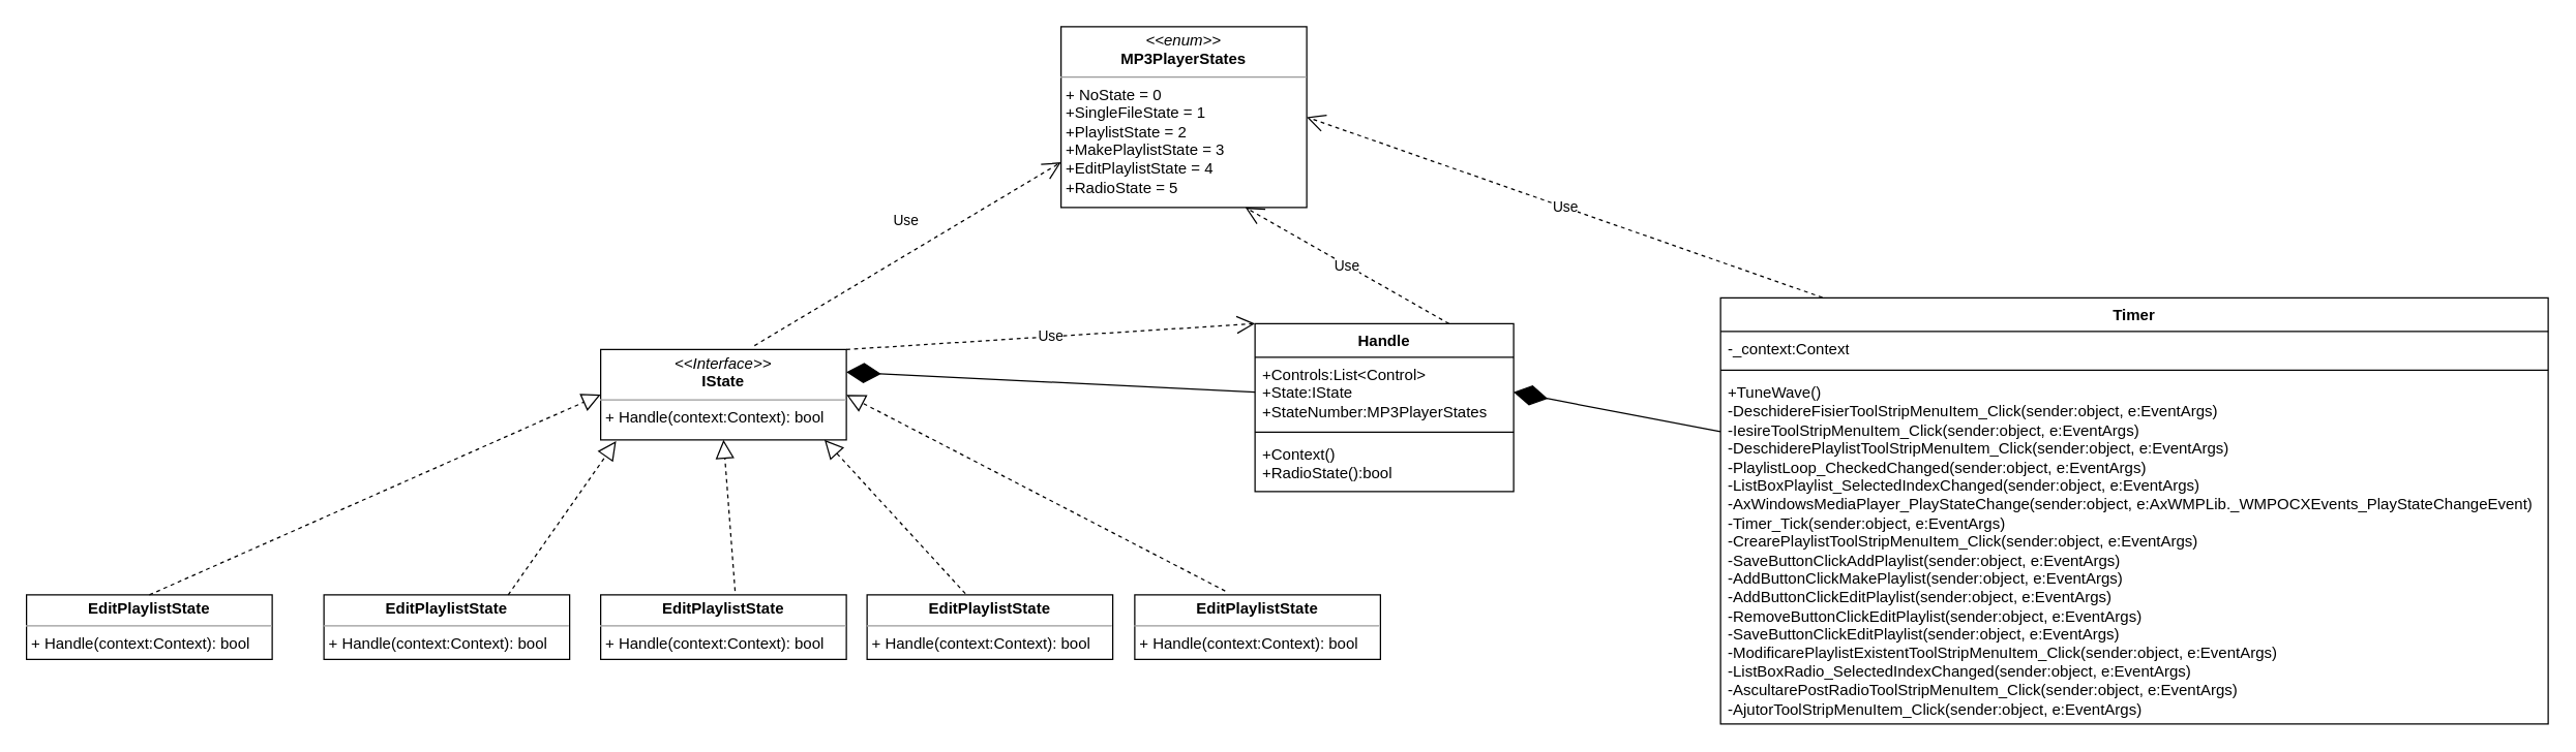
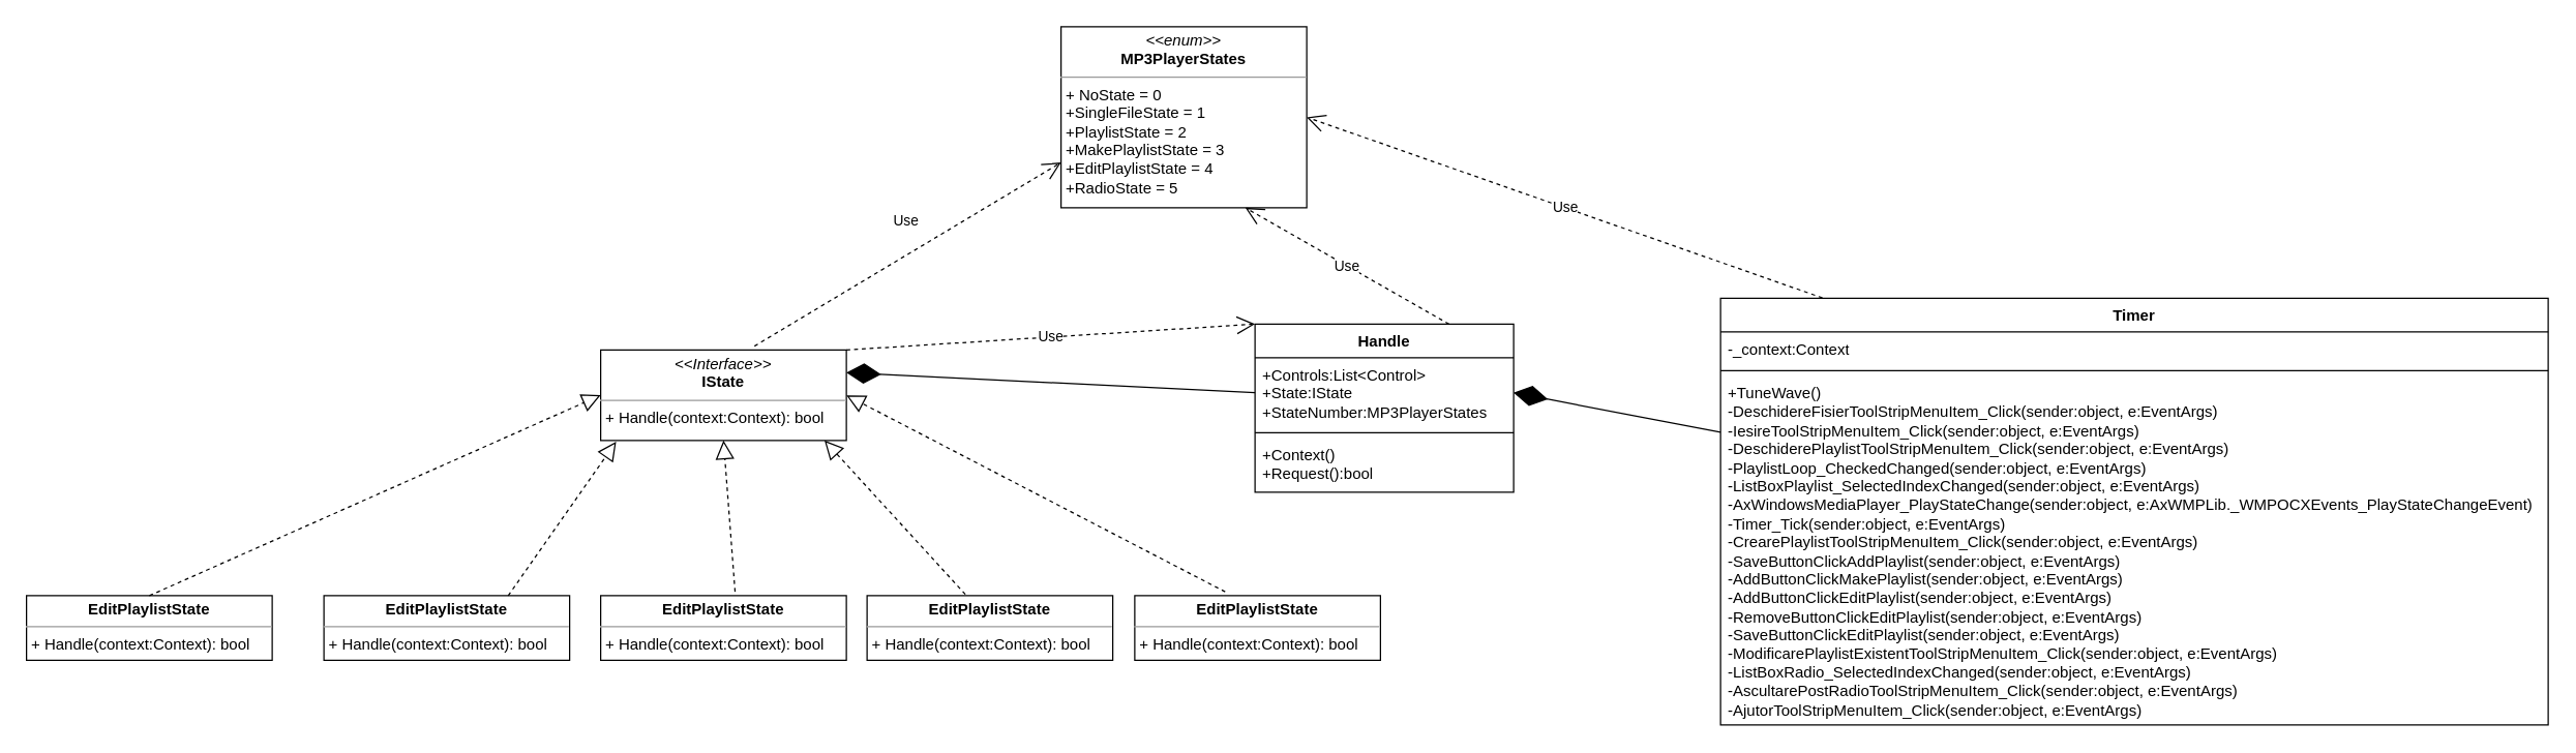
- <mxCell id="16" value="&lt;div&gt;+Context()&lt;/div&gt;&lt;div&gt;+RadioState():bool&lt;/div&gt;" style="text;strokeColor=none;fillColor=none;align=left;verticalAlign=top;spacingLeft=4;spacingRight=4;overflow=hidden;rotatable=0;points=[[0,0.5],[1,0.5]];portConstraint=eastwest;whiteSpace=wrap;html=1;" parent="13" vertex="1"><mxGeometry y="88" width="200" height="42" as="geometry" /></mxCell>
+ <mxCell id="16" value="&lt;div&gt;+Context()&lt;/div&gt;&lt;div&gt;+Request():bool&lt;/div&gt;" style="text;strokeColor=none;fillColor=none;align=left;verticalAlign=top;spacingLeft=4;spacingRight=4;overflow=hidden;rotatable=0;points=[[0,0.5],[1,0.5]];portConstraint=eastwest;whiteSpace=wrap;html=1;" parent="13" vertex="1"><mxGeometry y="88" width="200" height="42" as="geometry" /></mxCell>
